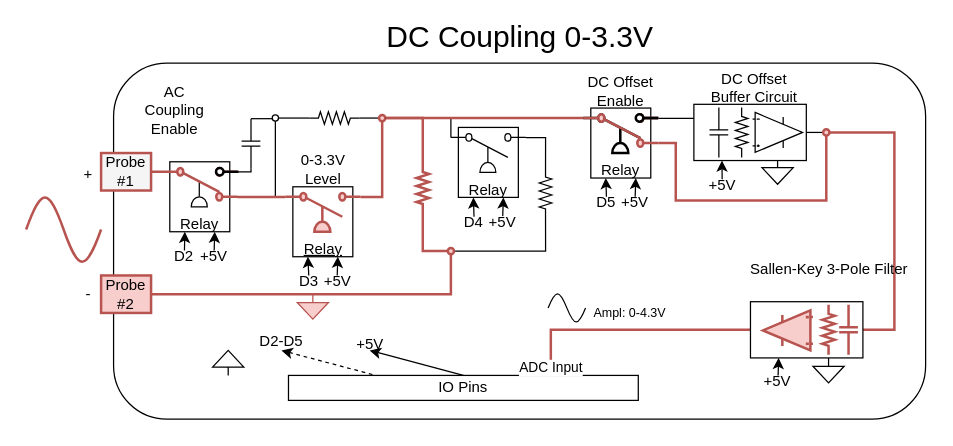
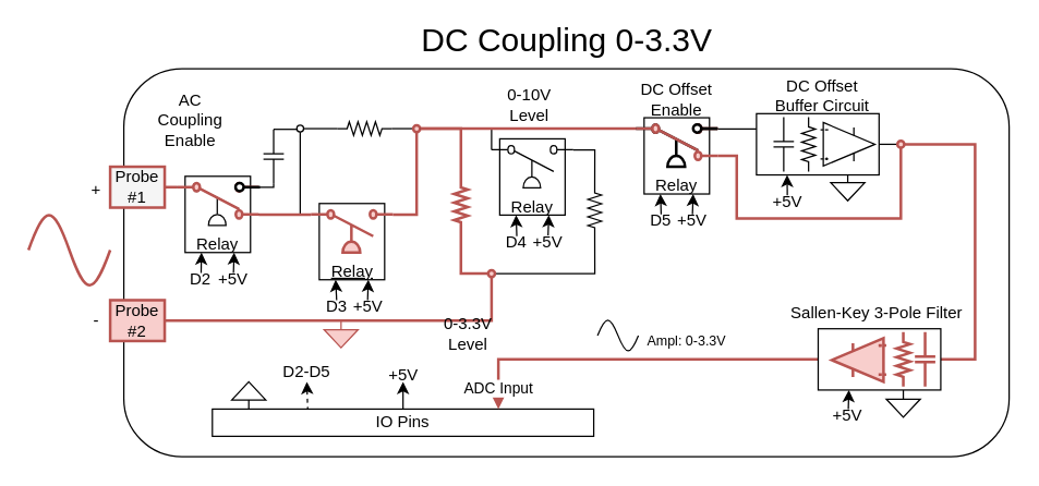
+ <mxCell id="47" value="0-10V Level" style="text;html=1;strokeColor=none;fillColor=none;align=center;verticalAlign=middle;whiteSpace=wrap;rounded=0;" parent="1" vertex="1"><mxGeometry x="367.75" y="67" width="40" height="20" as="geometry" /></mxCell>
- <mxCell id="46" value="0-3.3V Level" style="text;html=1;strokeColor=none;fillColor=none;align=center;verticalAlign=middle;whiteSpace=wrap;rounded=0;" parent="1" vertex="1"><mxGeometry x="237.5" y="125" width="40" height="20" as="geometry" /></mxCell>
+ <mxCell id="46" value="0-3.3V Level" style="text;html=1;strokeColor=none;fillColor=none;align=center;verticalAlign=middle;whiteSpace=wrap;rounded=0;" parent="1" vertex="1"><mxGeometry x="322.5" y="235" width="40" height="20" as="geometry" /></mxCell>
- <mxCell id="88" value="Sallen-Key 3-Pole Filter" style="text;html=1;strokeColor=none;fillColor=none;align=center;verticalAlign=middle;whiteSpace=wrap;rounded=0;" parent="1" vertex="1"><mxGeometry x="598.43" y="205" width="130" height="20" as="geometry" /></mxCell>
+ <mxCell id="88" value="Sallen-Key 3-Pole Filter" style="text;html=1;strokeColor=none;fillColor=none;align=center;verticalAlign=middle;whiteSpace=wrap;rounded=0;" parent="1" vertex="1"><mxGeometry x="578.43" y="220" width="130" height="20" as="geometry" /></mxCell>
- <mxCell id="4" value="&lt;font style=&quot;font-size: 10px&quot;&gt;Ampl: 0-4.3V&lt;/font&gt;" style="text;html=1;align=center;verticalAlign=middle;resizable=0;points=[];autosize=1;" parent="1" vertex="1"><mxGeometry x="467.81" y="240" width="70" height="20" as="geometry" /></mxCell>
+ <mxCell id="4" value="&lt;font style=&quot;font-size: 10px&quot;&gt;Ampl: 0-3.3V&lt;/font&gt;" style="text;html=1;align=center;verticalAlign=middle;resizable=0;points=[];autosize=1;" parent="1" vertex="1"><mxGeometry x="467.81" y="240" width="70" height="20" as="geometry" /></mxCell>
- <mxCell id="10" value="IO Pins" style="rounded=0;whiteSpace=wrap;html=1;" parent="1" vertex="1"><mxGeometry x="230" y="300" width="280" height="20" as="geometry" /></mxCell>
+ <mxCell id="10" value="IO Pins" style="rounded=0;whiteSpace=wrap;html=1;" parent="1" vertex="1"><mxGeometry x="155" y="300" width="280" height="20" as="geometry" /></mxCell>
